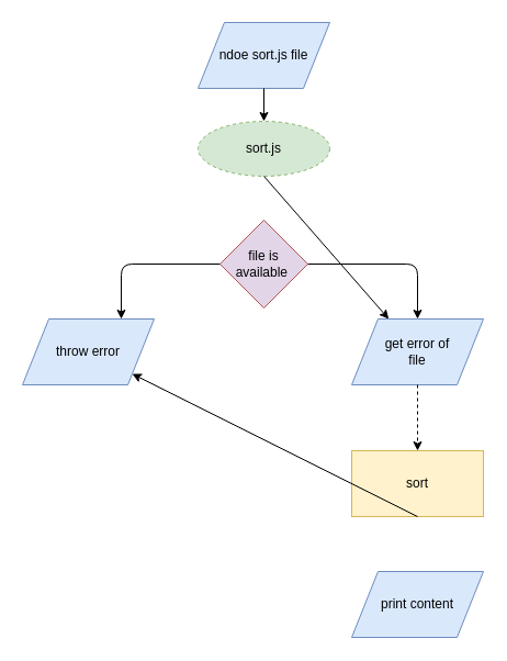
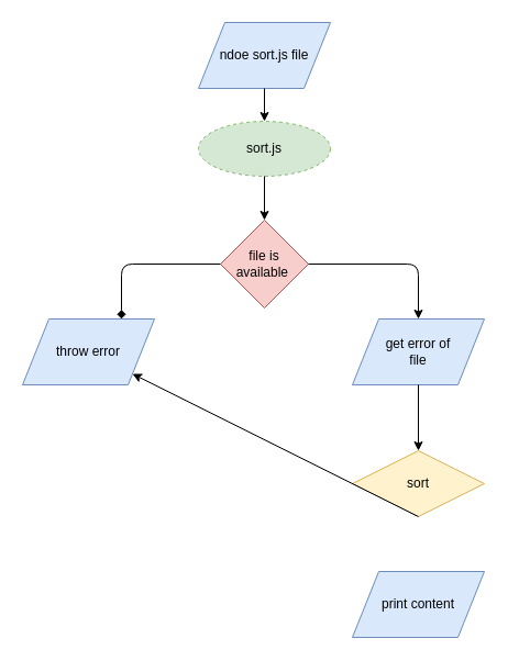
- <mxCell id="6" value="" style="endArrow=classic;html=1;exitX=0.5;exitY=1;exitDx=0;exitDy=0;" edge="1" parent="1" source="3" target="10"><mxGeometry width="50" height="50" relative="1" as="geometry"><mxPoint x="230" y="210" as="sourcePoint" /><mxPoint x="280" y="160" as="targetPoint" /></mxGeometry></mxCell>
+ <mxCell id="6" value="" style="endArrow=classic;html=1;exitX=0.5;exitY=1;exitDx=0;exitDy=0;entryX=0.5;entryY=0;entryDx=0;entryDy=0;" edge="1" parent="1" source="3" target="5"><mxGeometry width="50" height="50" relative="1" as="geometry"><mxPoint x="230" y="210" as="sourcePoint" /><mxPoint x="280" y="160" as="targetPoint" /></mxGeometry></mxCell>
- <mxCell id="5" value="file is&lt;br&gt;available&amp;nbsp;" style="rhombus;whiteSpace=wrap;html=1;fillColor=#e1d5e7;strokeColor=#b85450;" vertex="1" parent="1"><mxGeometry x="200" y="200" width="80" height="80" as="geometry" /></mxCell>
+ <mxCell id="5" value="file is&lt;br&gt;available&amp;nbsp;" style="rhombus;whiteSpace=wrap;html=1;fillColor=#f8cecc;strokeColor=#b85450;" vertex="1" parent="1"><mxGeometry x="200" y="200" width="80" height="80" as="geometry" /></mxCell>
- <mxCell id="9" value="" style="endArrow=classic;html=1;exitX=0;exitY=0.5;exitDx=0;exitDy=0;entryX=0.75;entryY=0;entryDx=0;entryDy=0;" edge="1" parent="1" source="5" target="8"><mxGeometry width="50" height="50" relative="1" as="geometry"><mxPoint x="70" y="280" as="sourcePoint" /><mxPoint x="120" y="230" as="targetPoint" /><Array as="points"><mxPoint x="110" y="240" /></Array></mxGeometry></mxCell>
+ <mxCell id="9" value="" style="endArrow=diamond;html=1;exitX=0;exitY=0.5;exitDx=0;exitDy=0;entryX=0.75;entryY=0;entryDx=0;entryDy=0;" edge="1" parent="1" source="5" target="8"><mxGeometry width="50" height="50" relative="1" as="geometry"><mxPoint x="70" y="280" as="sourcePoint" /><mxPoint x="120" y="230" as="targetPoint" /><Array as="points"><mxPoint x="110" y="240" /></Array></mxGeometry></mxCell>
- <mxCell id="12" value="" style="endArrow=classic;html=1;entryX=0.5;entryY=0;entryDx=0;entryDy=0;exitX=0.5;exitY=1;exitDx=0;exitDy=0;dashed=1;" edge="1" parent="1" source="10" target="7"><mxGeometry width="50" height="50" relative="1" as="geometry"><mxPoint x="230" y="450" as="sourcePoint" /><mxPoint x="280" y="400" as="targetPoint" /></mxGeometry></mxCell>
+ <mxCell id="12" value="" style="endArrow=classic;html=1;entryX=0.5;entryY=0;entryDx=0;entryDy=0;exitX=0.5;exitY=1;exitDx=0;exitDy=0;" edge="1" parent="1" source="10" target="7"><mxGeometry width="50" height="50" relative="1" as="geometry"><mxPoint x="230" y="450" as="sourcePoint" /><mxPoint x="280" y="400" as="targetPoint" /></mxGeometry></mxCell>
- <mxCell id="7" value="sort" style="rounded=0;whiteSpace=wrap;html=1;fillColor=#fff2cc;strokeColor=#d6b656;" vertex="1" parent="1"><mxGeometry x="320" y="410" width="120" height="60" as="geometry" /></mxCell>
+ <mxCell id="7" value="sort" style="rhombus;whiteSpace=wrap;html=1;fillColor=#fff2cc;strokeColor=#d6b656;" vertex="1" parent="1"><mxGeometry x="320" y="410" width="120" height="60" as="geometry" /></mxCell>
